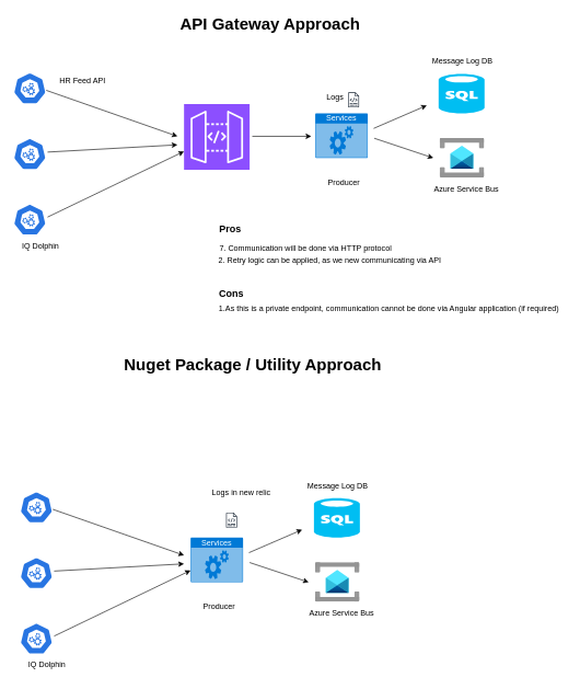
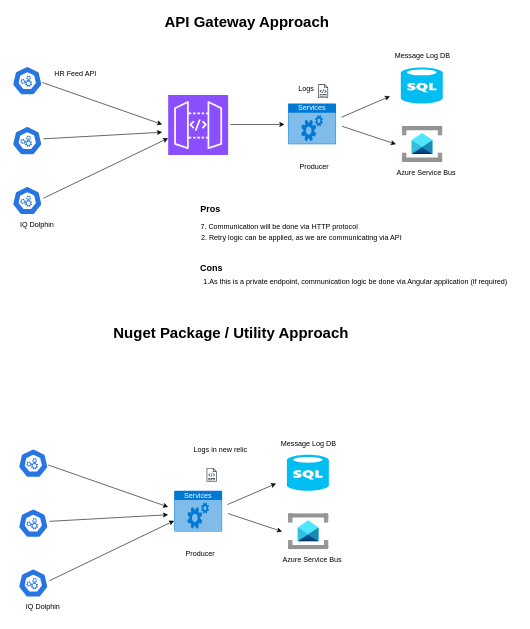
- <mxCell id="43" value="2. Retry logic can be applied, as we new communicating via API" style="text;html=1;align=center;verticalAlign=middle;resizable=0;points=[];autosize=1;strokeColor=none;fillColor=none;" vertex="1" parent="1"><mxGeometry x="322" y="381" width="360" height="30" as="geometry" /></mxCell>
+ <mxCell id="43" value="2. Retry logic can be applied, as we are communicating via API" style="text;html=1;align=center;verticalAlign=middle;resizable=0;points=[];autosize=1;strokeColor=none;fillColor=none;" vertex="1" parent="1"><mxGeometry x="322" y="381" width="360" height="30" as="geometry" /></mxCell>
- <mxCell id="45" value="1.As this is a private endpoint, communication cannot be done via Angular application (if required)" style="text;html=1;align=center;verticalAlign=middle;resizable=0;points=[];autosize=1;strokeColor=none;fillColor=none;" vertex="1" parent="1"><mxGeometry x="322" y="455" width="540" height="30" as="geometry" /></mxCell>
+ <mxCell id="45" value="1.As this is a private endpoint, communication logic be done via Angular application (if required)" style="text;html=1;align=center;verticalAlign=middle;resizable=0;points=[];autosize=1;strokeColor=none;fillColor=none;" vertex="1" parent="1"><mxGeometry x="322" y="455" width="540" height="30" as="geometry" /></mxCell>
